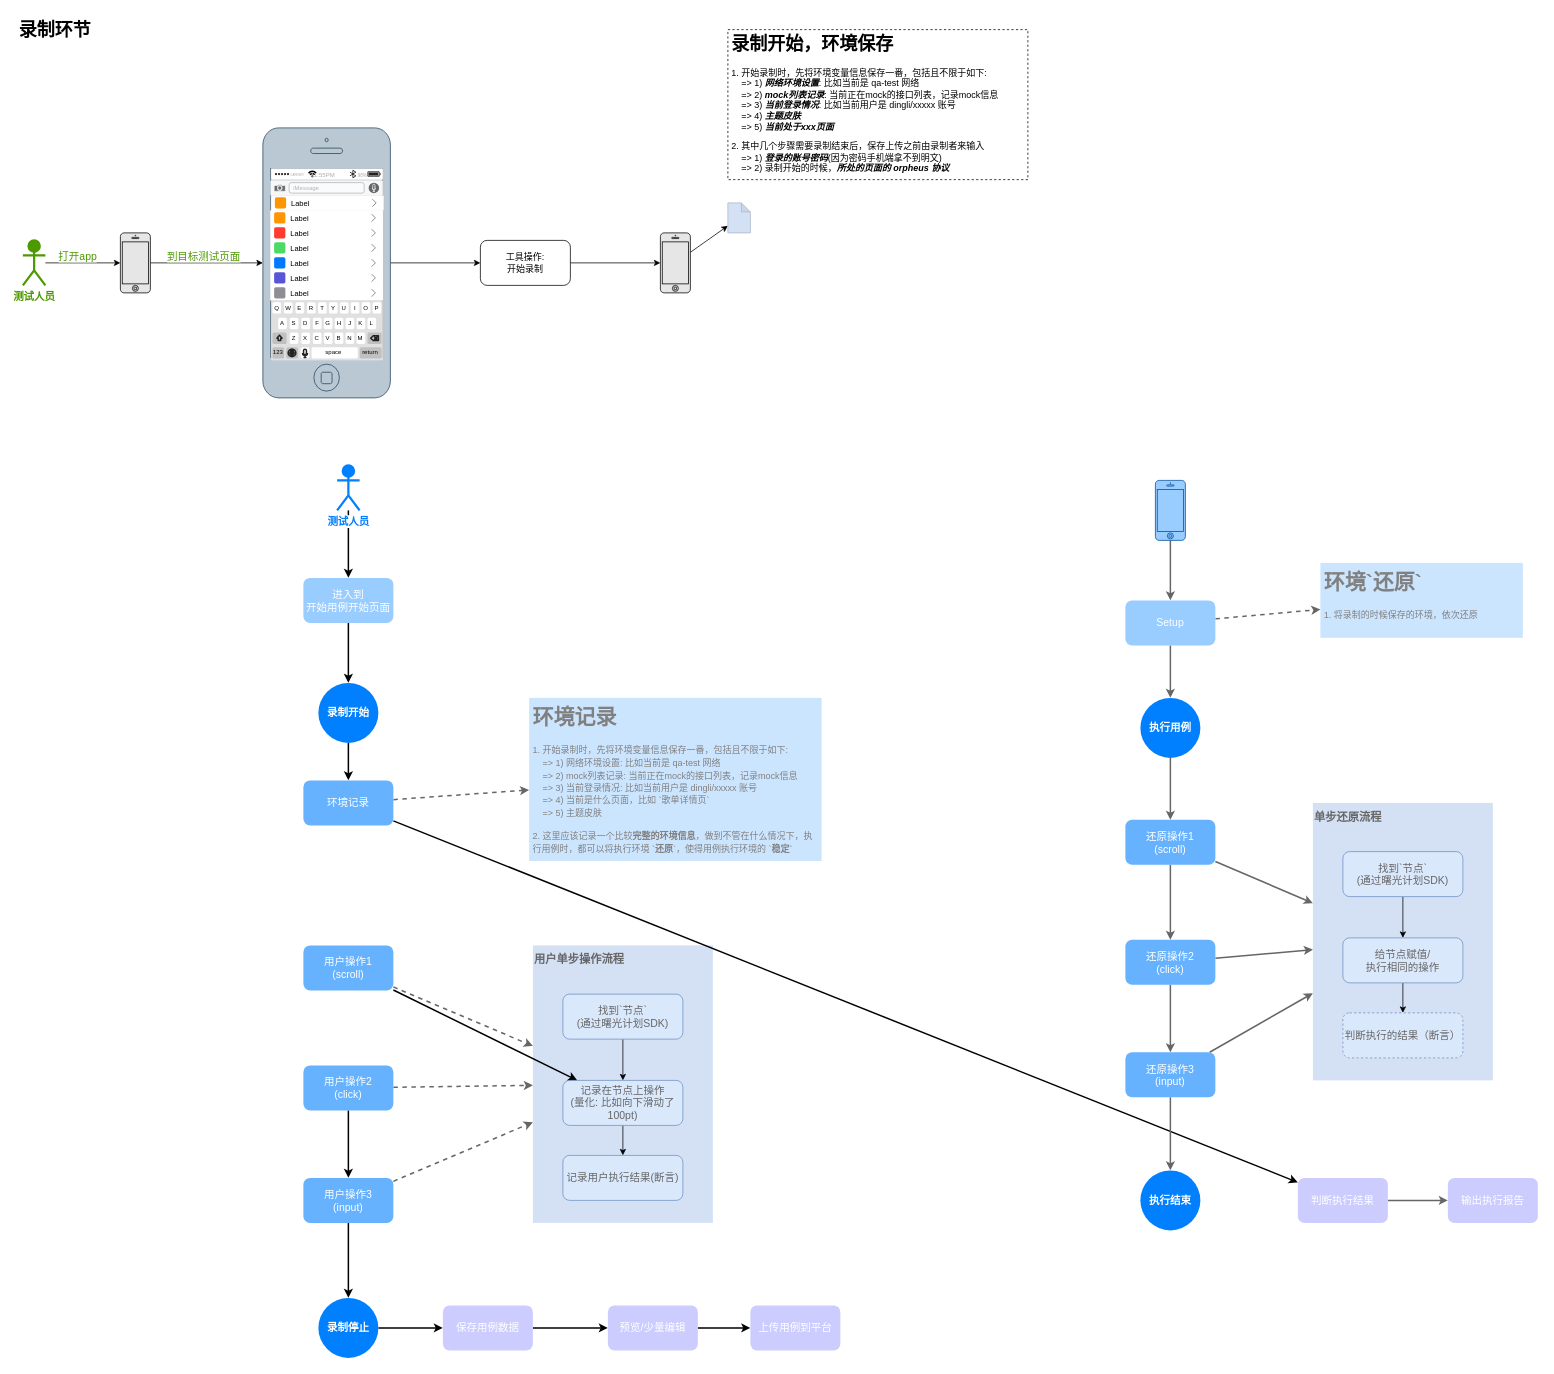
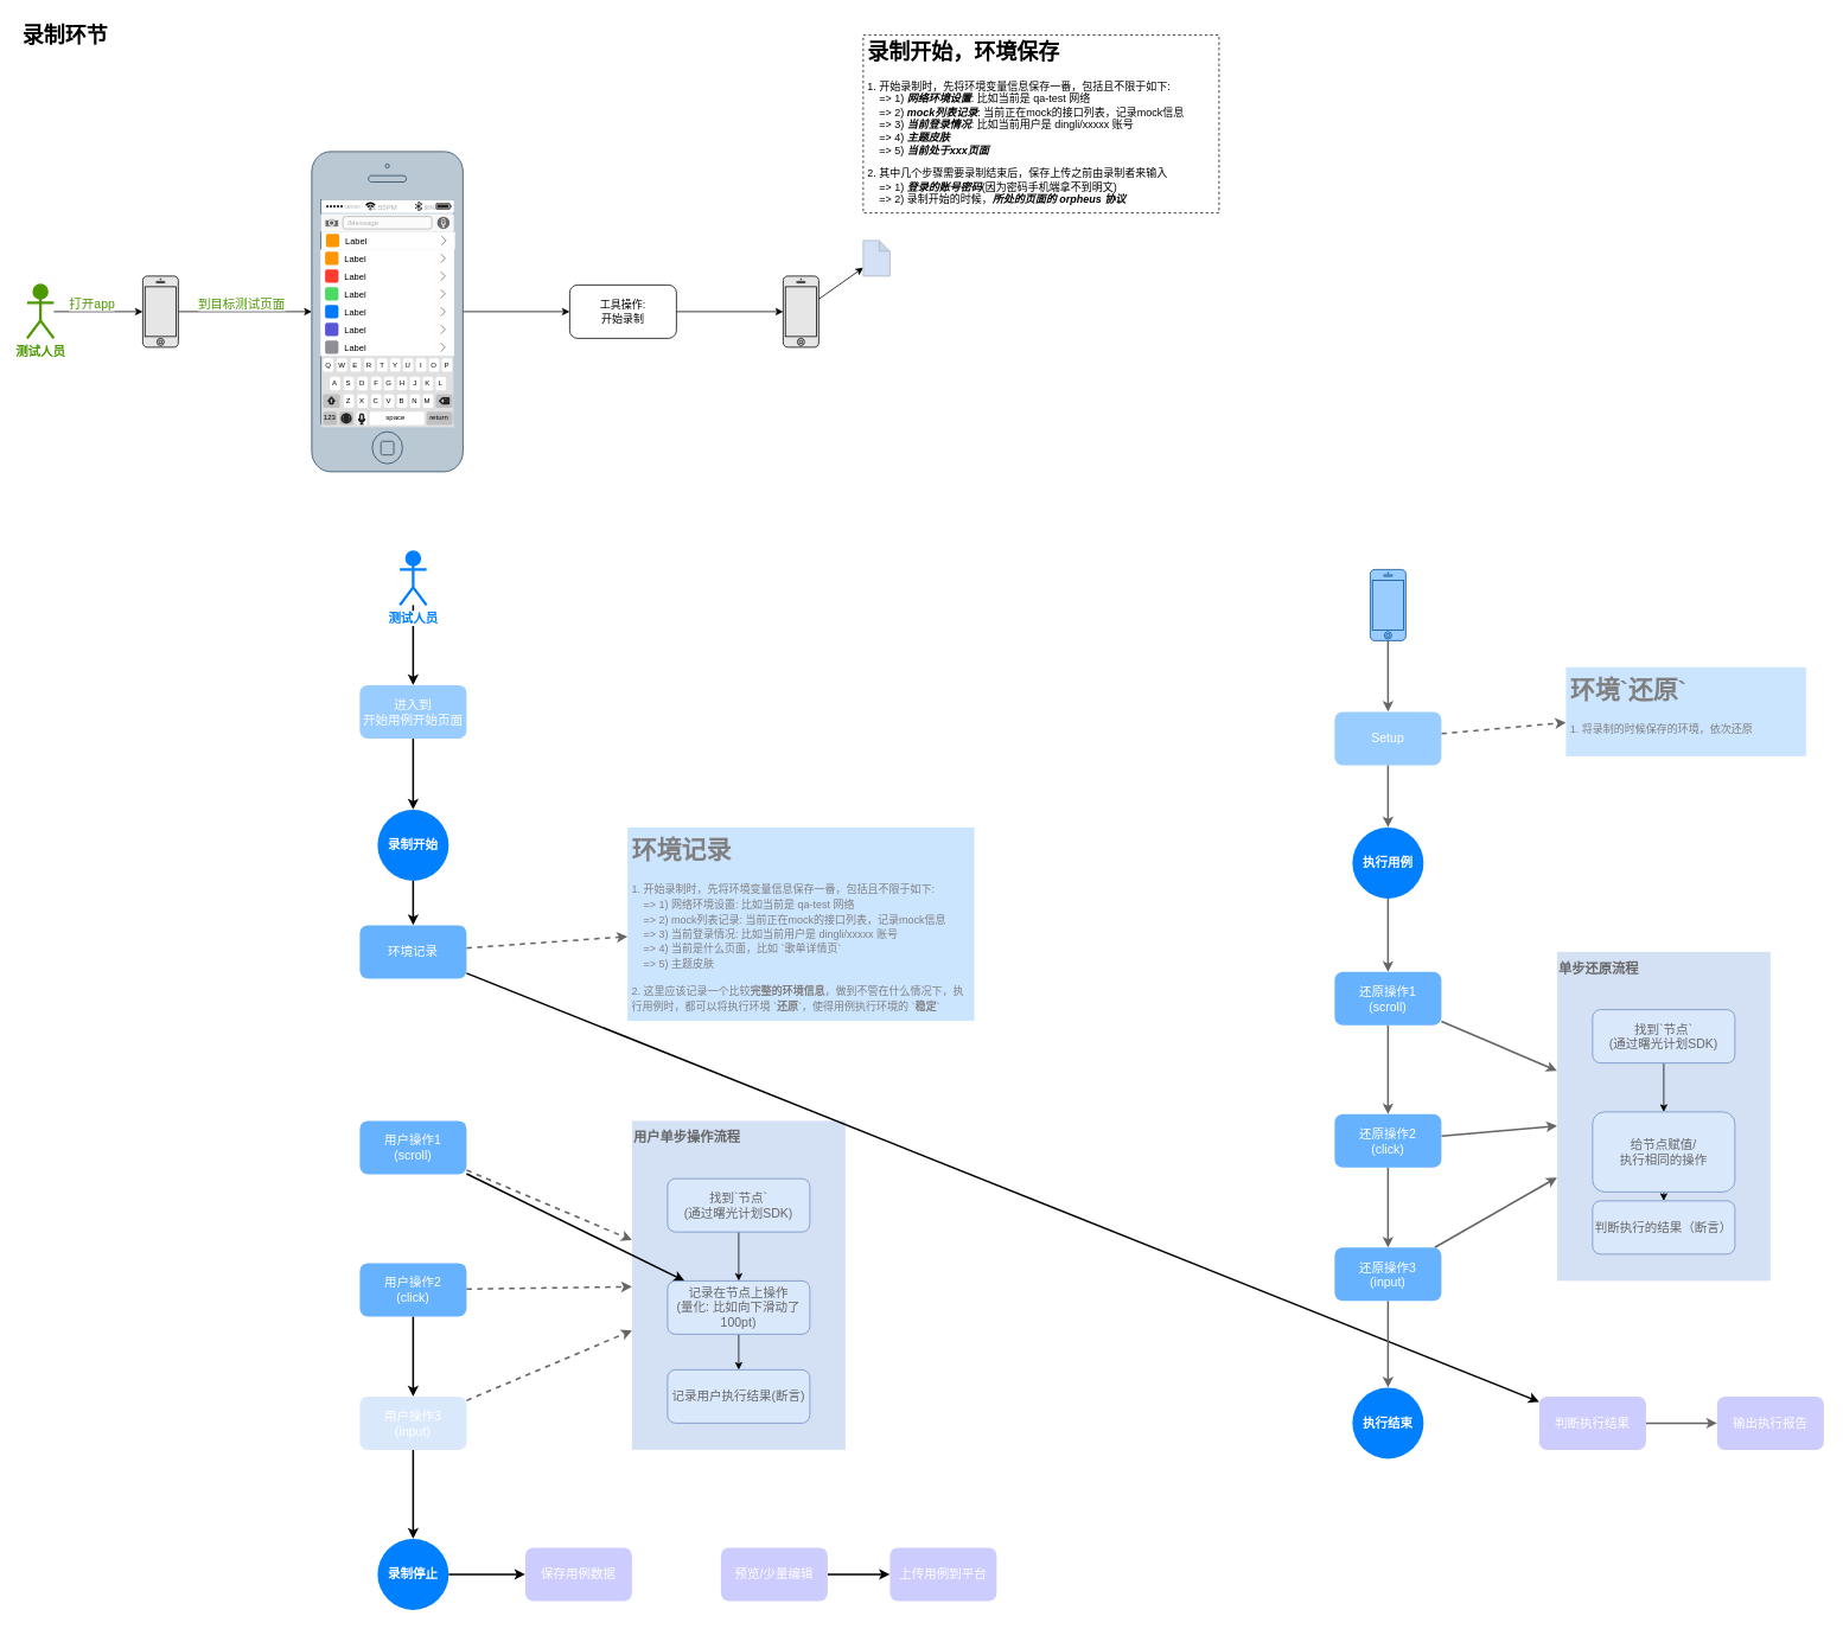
- <mxCell id="103" value="给节点赋值/&lt;br&gt;执行相同的操作" style="rounded=1;whiteSpace=wrap;html=1;fontSize=14;strokeColor=#6c8ebf;fillColor=#dae8fc;fontColor=#666666;" parent="1" vertex="1"><mxGeometry x="1790" y="1250" width="160" height="60" as="geometry" /></mxCell>
+ <mxCell id="103" value="给节点赋值/&lt;br&gt;执行相同的操作" style="rounded=1;whiteSpace=wrap;html=1;fontSize=14;strokeColor=#6c8ebf;fillColor=#dae8fc;fontColor=#666666;" parent="1" vertex="1"><mxGeometry x="1790" y="1250" width="160" height="90" as="geometry" /></mxCell>
- <mxCell id="104" value="判断执行的结果（断言）" style="rounded=1;whiteSpace=wrap;html=1;fontSize=14;strokeColor=#6c8ebf;fillColor=#dae8fc;fontColor=#666666;dashed=1;" parent="1" vertex="1"><mxGeometry x="1790" y="1350" width="160" height="60" as="geometry" /></mxCell>
+ <mxCell id="104" value="判断执行的结果（断言）" style="rounded=1;whiteSpace=wrap;html=1;fontSize=14;strokeColor=#6c8ebf;fillColor=#dae8fc;fontColor=#666666;" parent="1" vertex="1"><mxGeometry x="1790" y="1350" width="160" height="60" as="geometry" /></mxCell>
- <mxCell id="66" value="用户操作3&lt;br&gt;(input)" style="rounded=1;whiteSpace=wrap;html=1;fontSize=14;fillColor=#66B2FF;strokeColor=none;fontColor=#FFFFFF;" parent="1" vertex="1"><mxGeometry x="404" y="1570" width="120" height="60" as="geometry" /></mxCell>
+ <mxCell id="66" value="用户操作3&lt;br&gt;(input)" style="rounded=1;whiteSpace=wrap;html=1;fontSize=14;fillColor=#dae8fc;strokeColor=none;fontColor=#FFFFFF;" parent="1" vertex="1"><mxGeometry x="404" y="1570" width="120" height="60" as="geometry" /></mxCell>
- <mxCell id="75" style="edgeStyle=none;rounded=0;orthogonalLoop=1;jettySize=auto;html=1;fontSize=15;fontColor=#666666;strokeWidth=2;" parent="1" source="76" target="78" edge="1"><mxGeometry relative="1" as="geometry" /></mxCell>
